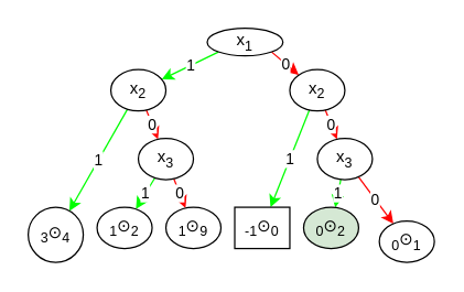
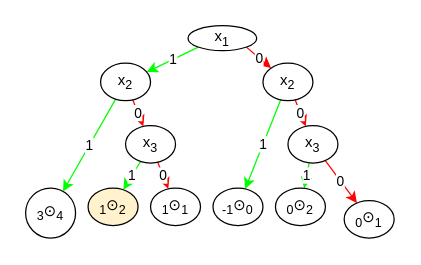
- <mxCell id="17" value="&lt;sub&gt;1&lt;/sub&gt;⊙&lt;sub&gt;2&lt;/sub&gt;" style="ellipse;whiteSpace=wrap;html=1;" vertex="1" parent="1"><mxGeometry x="70" y="150" width="40" height="30" as="geometry" /></mxCell>
+ <mxCell id="17" value="&lt;sub&gt;1&lt;/sub&gt;⊙&lt;sub&gt;2&lt;/sub&gt;" style="ellipse;whiteSpace=wrap;html=1;fillColor=#fff2cc;" vertex="1" parent="1"><mxGeometry x="70" y="150" width="40" height="30" as="geometry" /></mxCell>
- <mxCell id="22" value="&lt;sub&gt;1&lt;/sub&gt;⊙&lt;sub&gt;9&lt;/sub&gt;" style="ellipse;whiteSpace=wrap;html=1;" vertex="1" parent="1"><mxGeometry x="120" y="150" width="40" height="30" as="geometry" /></mxCell>
+ <mxCell id="22" value="&lt;sub&gt;1&lt;/sub&gt;⊙&lt;sub&gt;1&lt;/sub&gt;" style="ellipse;whiteSpace=wrap;html=1;" vertex="1" parent="1"><mxGeometry x="120" y="150" width="40" height="30" as="geometry" /></mxCell>
- <mxCell id="18" value="&lt;sub&gt;-1&lt;/sub&gt;⊙&lt;sub&gt;0&lt;/sub&gt;" style="whiteSpace=wrap;html=1;rounded=0;" vertex="1" parent="1"><mxGeometry x="170" y="150" width="40" height="30" as="geometry" /></mxCell>
+ <mxCell id="18" value="&lt;sub&gt;-1&lt;/sub&gt;⊙&lt;sub&gt;0&lt;/sub&gt;" style="ellipse;whiteSpace=wrap;html=1;" vertex="1" parent="1"><mxGeometry x="170" y="150" width="40" height="30" as="geometry" /></mxCell>
- <mxCell id="20" value="&lt;sub&gt;0&lt;/sub&gt;⊙&lt;sub&gt;2&lt;/sub&gt;" style="ellipse;whiteSpace=wrap;html=1;fillColor=#d5e8d4;" vertex="1" parent="1"><mxGeometry x="220" y="150" width="40" height="30" as="geometry" /></mxCell>
+ <mxCell id="20" value="&lt;sub&gt;0&lt;/sub&gt;⊙&lt;sub&gt;2&lt;/sub&gt;" style="ellipse;whiteSpace=wrap;html=1;" vertex="1" parent="1"><mxGeometry x="220" y="150" width="40" height="30" as="geometry" /></mxCell>
